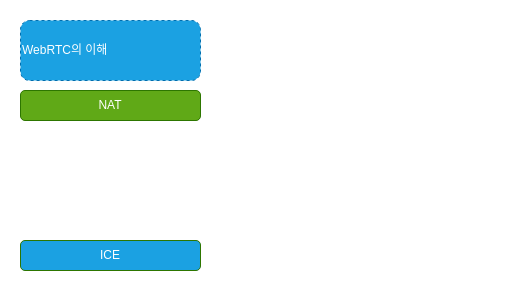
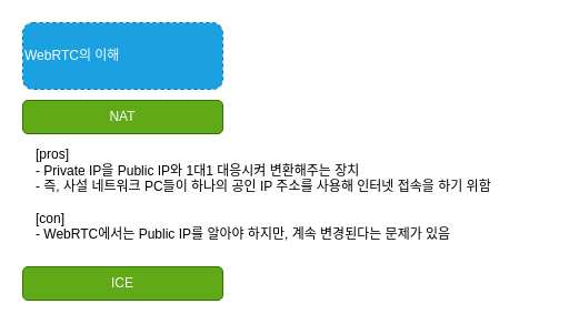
+ <mxCell id="5" value="&lt;div style=&quot;&quot;&gt;&lt;span style=&quot;background-color: initial;&quot;&gt;[pros]&lt;/span&gt;&lt;/div&gt;&lt;div style=&quot;&quot;&gt;&lt;span style=&quot;background-color: initial;&quot;&gt;- Private IP을 Public IP와 1대1 대응시켜 변환해주는 장치&lt;/span&gt;&lt;/div&gt;&lt;div style=&quot;&quot;&gt;- 즉, 사설 네트워크 PC들이 하나의 공인 IP 주소를 사용해 인터넷 접속을 하기 위함&lt;/div&gt;&lt;div style=&quot;&quot;&gt;&lt;br&gt;&lt;/div&gt;&lt;div style=&quot;&quot;&gt;[con]&lt;/div&gt;&lt;div style=&quot;&quot;&gt;- WebRTC에서는 Public IP를 알아야 하지만, 계속 변경된다는 문제가 있음&lt;/div&gt;" style="text;html=1;align=left;verticalAlign=middle;resizable=0;points=[];autosize=1;strokeColor=none;fillColor=none;" vertex="1" parent="1"><mxGeometry x="30" y="125" width="460" height="100" as="geometry" /></mxCell>
- <mxCell id="4" value="ICE" style="rounded=1;whiteSpace=wrap;html=1;fillColor=#1ba1e2;fontColor=#ffffff;strokeColor=#2D7600;" vertex="1" parent="1"><mxGeometry x="20" y="240" width="180" height="30" as="geometry" /></mxCell>
+ <mxCell id="4" value="ICE" style="rounded=1;whiteSpace=wrap;html=1;fillColor=#60a917;fontColor=#ffffff;strokeColor=#2D7600;" vertex="1" parent="1"><mxGeometry x="20" y="240" width="180" height="30" as="geometry" /></mxCell>
